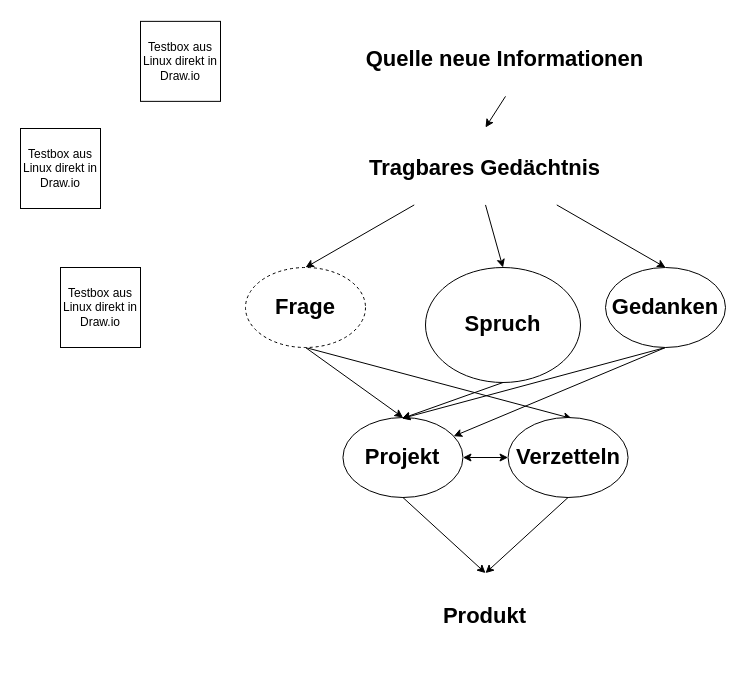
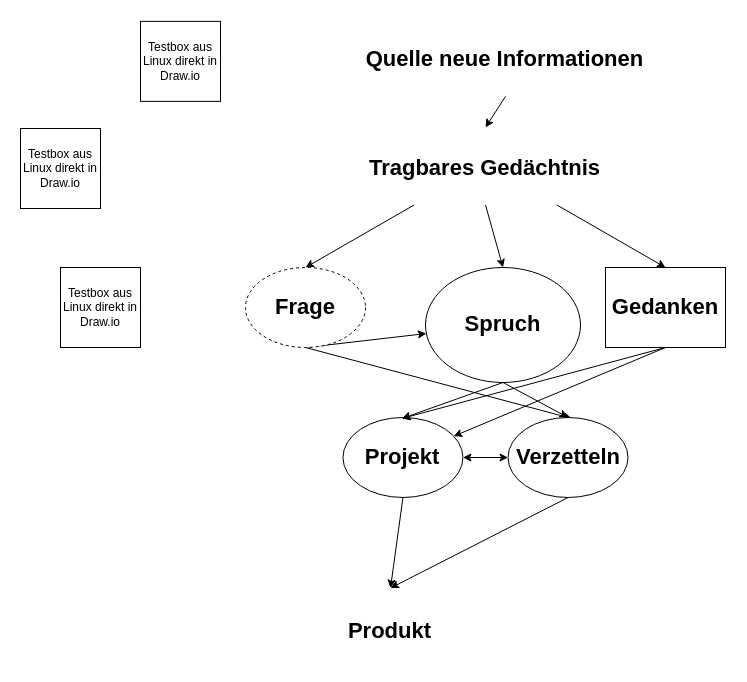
- <mxCell id="20" value="&lt;span style=&quot;font-size: 22px&quot;&gt;&lt;b&gt;Gedanken&lt;/b&gt;&lt;/span&gt;" style="ellipse;whiteSpace=wrap;html=1;" parent="1" vertex="1"><mxGeometry x="604.996" y="266.996" width="120" height="80" as="geometry" /></mxCell>
+ <mxCell id="20" value="&lt;span style=&quot;font-size: 22px&quot;&gt;&lt;b&gt;Gedanken&lt;/b&gt;&lt;/span&gt;" style="whiteSpace=wrap;html=1;rounded=0;" parent="1" vertex="1"><mxGeometry x="604.996" y="266.996" width="120" height="80" as="geometry" /></mxCell>
- <mxCell id="12" style="edgeStyle=none;rounded=0;orthogonalLoop=1;jettySize=auto;html=1;exitX=0.5;exitY=1;exitDx=0;exitDy=0;entryX=0.5;entryY=0;entryDx=0;entryDy=0;" parent="1" source="14" target="11" edge="1"><mxGeometry relative="1" as="geometry" /></mxCell>
+ <mxCell id="12" style="edgeStyle=none;rounded=0;orthogonalLoop=1;jettySize=auto;html=1;exitX=0.5;exitY=1;exitDx=0;exitDy=0;" parent="1" source="14" target="17" edge="1"><mxGeometry relative="1" as="geometry" /></mxCell>
+ <mxCell id="16" style="edgeStyle=none;rounded=0;orthogonalLoop=1;jettySize=auto;html=1;exitX=0.5;exitY=1;exitDx=0;exitDy=0;entryX=0.5;entryY=0;entryDx=0;entryDy=0;" parent="1" source="17" target="22" edge="1"><mxGeometry relative="1" as="geometry" /></mxCell>
- <mxCell id="5" value="&lt;font style=&quot;font-size: 22px&quot;&gt;&lt;b&gt;Produkt&lt;/b&gt;&lt;/font&gt;" style="text;html=1;strokeColor=none;fillColor=none;align=center;verticalAlign=middle;whiteSpace=wrap;rounded=0;" parent="1" vertex="1"><mxGeometry x="387.355" y="572.571" width="195.291" height="87.429" as="geometry" /></mxCell>
+ <mxCell id="5" value="&lt;font style=&quot;font-size: 22px&quot;&gt;&lt;b&gt;Produkt&lt;/b&gt;&lt;/font&gt;" style="text;html=1;strokeColor=none;fillColor=none;align=center;verticalAlign=middle;whiteSpace=wrap;rounded=0;" parent="1" vertex="1"><mxGeometry x="292.355" y="587.571" width="195.291" height="87.429" as="geometry" /></mxCell>
